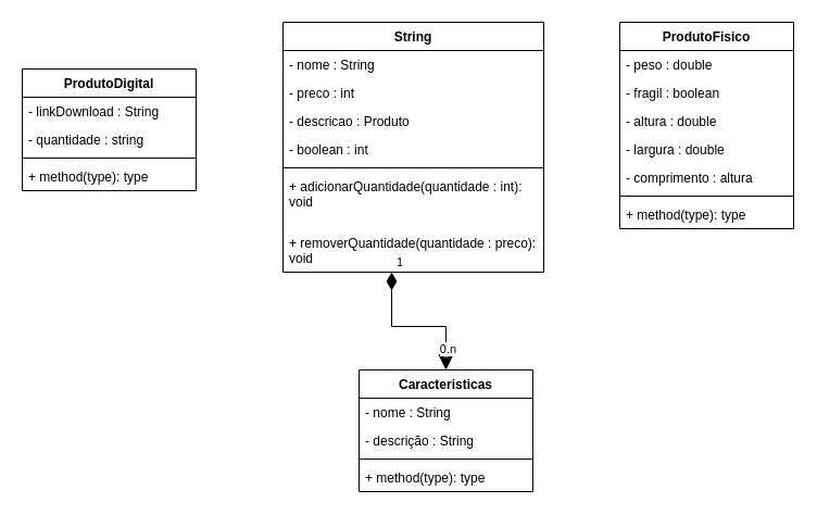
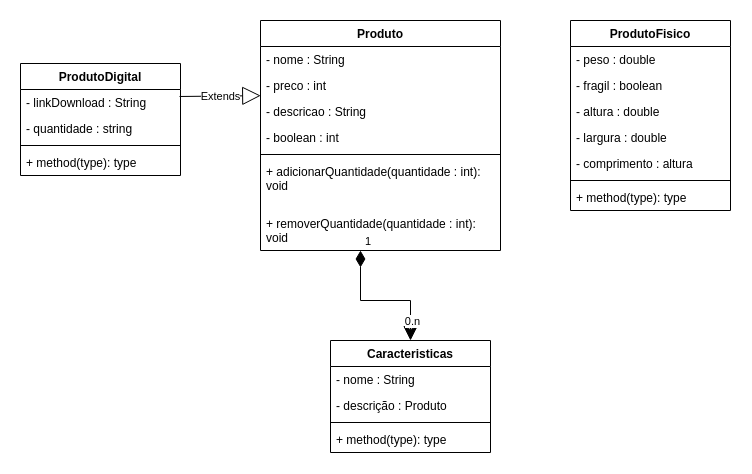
- <mxCell id="2" value="String" style="swimlane;fontStyle=1;align=center;verticalAlign=top;childLayout=stackLayout;horizontal=1;startSize=26;horizontalStack=0;resizeParent=1;resizeParentMax=0;resizeLast=0;collapsible=1;marginBottom=0;whiteSpace=wrap;html=1;" vertex="1" parent="1"><mxGeometry x="260" y="20" width="240" height="230" as="geometry" /></mxCell>
+ <mxCell id="2" value="Produto" style="swimlane;fontStyle=1;align=center;verticalAlign=top;childLayout=stackLayout;horizontal=1;startSize=26;horizontalStack=0;resizeParent=1;resizeParentMax=0;resizeLast=0;collapsible=1;marginBottom=0;whiteSpace=wrap;html=1;" vertex="1" parent="1"><mxGeometry x="260" y="20" width="240" height="230" as="geometry" /></mxCell>
+ <mxCell id="23" value="Extends" style="endArrow=block;endSize=16;endFill=0;html=1;rounded=0;exitX=0.994;exitY=0.269;exitDx=0;exitDy=0;exitPerimeter=0;entryX=0.001;entryY=0.891;entryDx=0;entryDy=0;entryPerimeter=0;" edge="1" parent="1" source="19" target="4"><mxGeometry width="160" relative="1" as="geometry"><mxPoint x="200" y="50" as="sourcePoint" /><mxPoint x="260" y="92" as="targetPoint" /></mxGeometry></mxCell>
- <mxCell id="5" value="- descricao : Produto" style="text;strokeColor=none;fillColor=none;align=left;verticalAlign=top;spacingLeft=4;spacingRight=4;overflow=hidden;rotatable=0;points=[[0,0.5],[1,0.5]];portConstraint=eastwest;whiteSpace=wrap;html=1;" vertex="1" parent="2"><mxGeometry y="78" width="240" height="26" as="geometry" /></mxCell>
+ <mxCell id="5" value="- descricao : String" style="text;strokeColor=none;fillColor=none;align=left;verticalAlign=top;spacingLeft=4;spacingRight=4;overflow=hidden;rotatable=0;points=[[0,0.5],[1,0.5]];portConstraint=eastwest;whiteSpace=wrap;html=1;" vertex="1" parent="2"><mxGeometry y="78" width="240" height="26" as="geometry" /></mxCell>
- <mxCell id="9" value="+ removerQuantidade(quantidade : preco): void" style="text;strokeColor=none;fillColor=none;align=left;verticalAlign=top;spacingLeft=4;spacingRight=4;overflow=hidden;rotatable=0;points=[[0,0.5],[1,0.5]];portConstraint=eastwest;whiteSpace=wrap;html=1;" vertex="1" parent="2"><mxGeometry y="190" width="240" height="40" as="geometry" /></mxCell>
+ <mxCell id="9" value="+ removerQuantidade(quantidade : int): void" style="text;strokeColor=none;fillColor=none;align=left;verticalAlign=top;spacingLeft=4;spacingRight=4;overflow=hidden;rotatable=0;points=[[0,0.5],[1,0.5]];portConstraint=eastwest;whiteSpace=wrap;html=1;" vertex="1" parent="2"><mxGeometry y="190" width="240" height="40" as="geometry" /></mxCell>
- <mxCell id="26" value="- descrição : String" style="text;strokeColor=none;fillColor=none;align=left;verticalAlign=top;spacingLeft=4;spacingRight=4;overflow=hidden;rotatable=0;points=[[0,0.5],[1,0.5]];portConstraint=eastwest;whiteSpace=wrap;html=1;" vertex="1" parent="24"><mxGeometry y="52" width="160" height="26" as="geometry" /></mxCell>
+ <mxCell id="26" value="- descrição : Produto" style="text;strokeColor=none;fillColor=none;align=left;verticalAlign=top;spacingLeft=4;spacingRight=4;overflow=hidden;rotatable=0;points=[[0,0.5],[1,0.5]];portConstraint=eastwest;whiteSpace=wrap;html=1;" vertex="1" parent="24"><mxGeometry y="52" width="160" height="26" as="geometry" /></mxCell>
